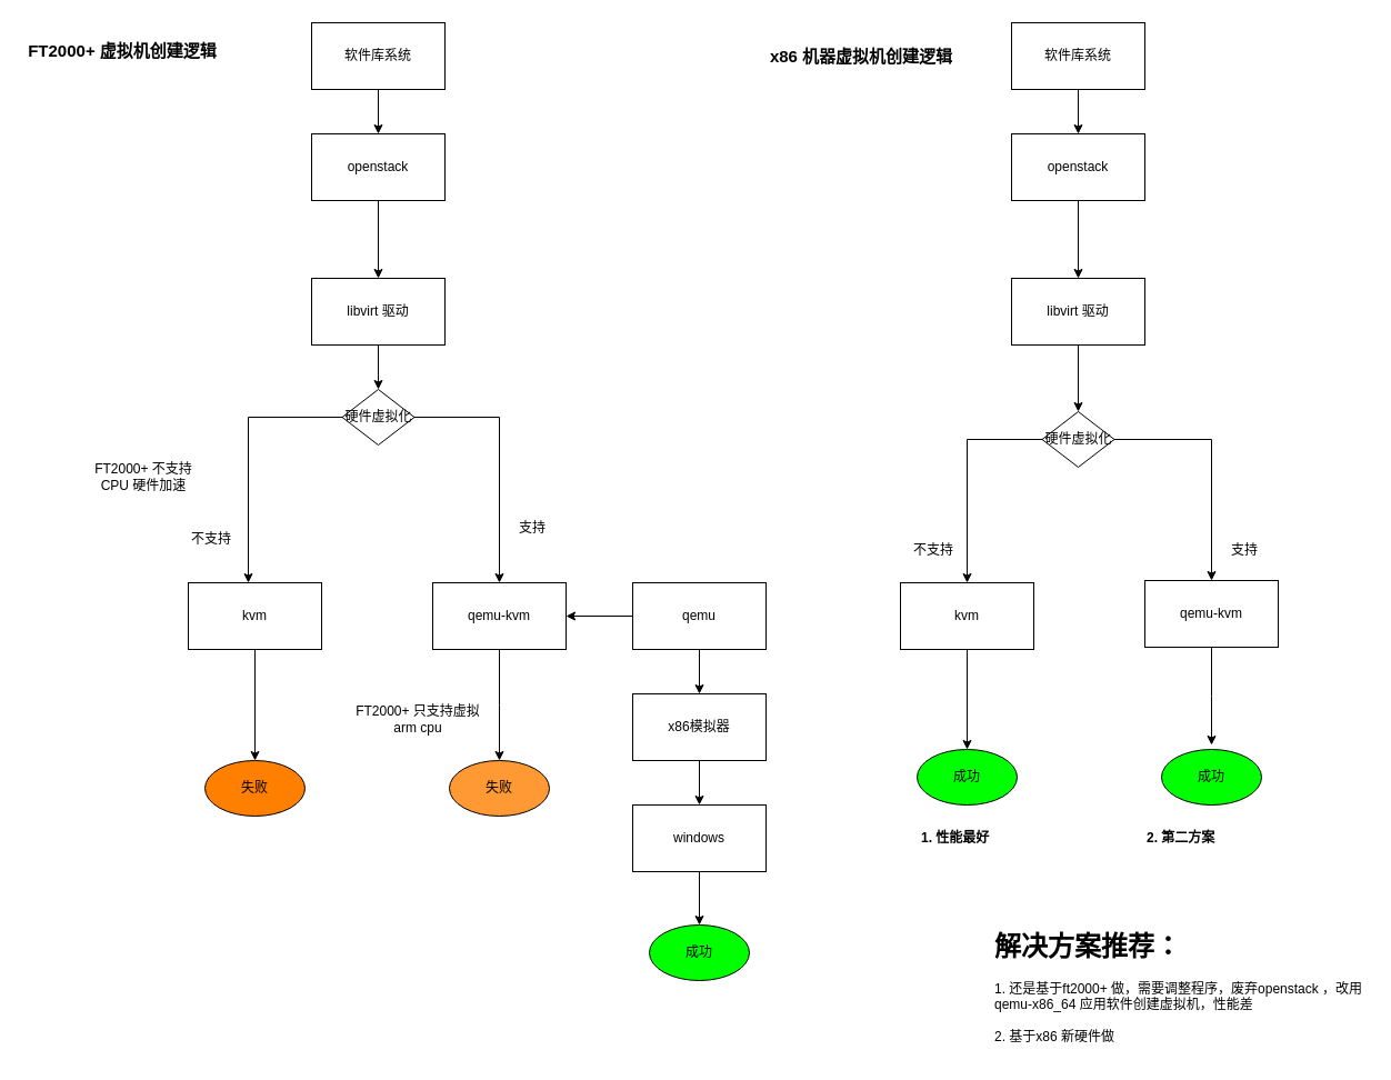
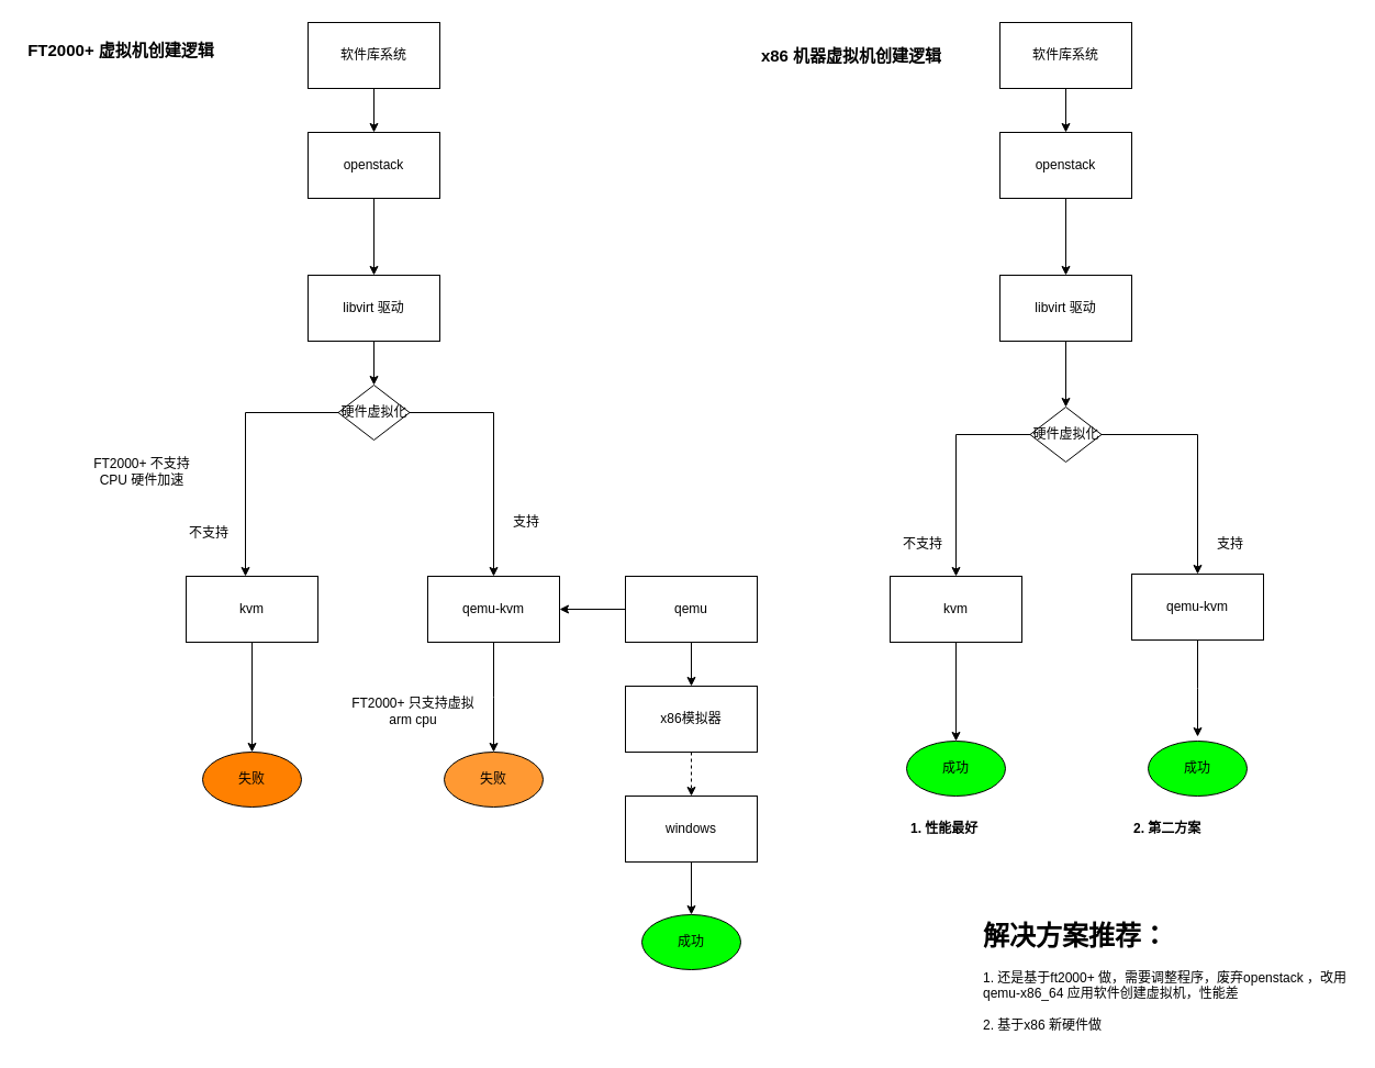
- <mxCell id="16" style="edgeStyle=orthogonalEdgeStyle;rounded=0;orthogonalLoop=1;jettySize=auto;html=1;" edge="1" parent="1" source="17" target="19"><mxGeometry relative="1" as="geometry" /></mxCell>
+ <mxCell id="16" style="edgeStyle=orthogonalEdgeStyle;rounded=0;orthogonalLoop=1;jettySize=auto;html=1;dashed=1;" edge="1" parent="1" source="17" target="19"><mxGeometry relative="1" as="geometry" /></mxCell>
